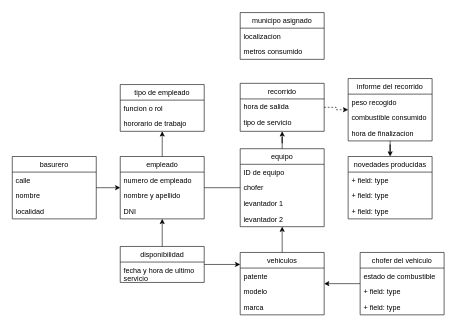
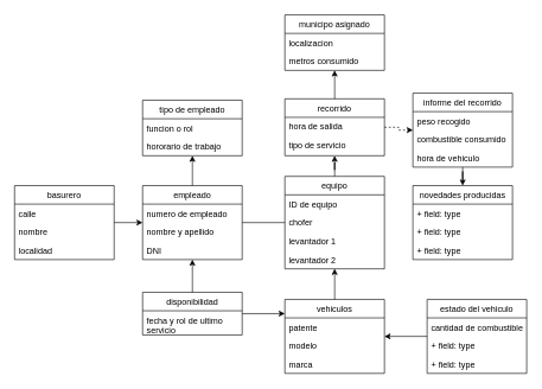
+ <mxCell id="22" style="edgeStyle=orthogonalEdgeStyle;rounded=0;orthogonalLoop=1;jettySize=auto;html=1;" edge="1" parent="1" source="23" target="36"><mxGeometry relative="1" as="geometry" /></mxCell>
- <mxCell id="43" value="hora de finalizacion" style="text;strokeColor=none;fillColor=none;align=left;verticalAlign=top;spacingLeft=4;spacingRight=4;overflow=hidden;rotatable=0;points=[[0,0.5],[1,0.5]];portConstraint=eastwest;" vertex="1" parent="40"><mxGeometry y="78" width="140" height="26" as="geometry" /></mxCell>
+ <mxCell id="43" value="hora de vehiculo" style="text;strokeColor=none;fillColor=none;align=left;verticalAlign=top;spacingLeft=4;spacingRight=4;overflow=hidden;rotatable=0;points=[[0,0.5],[1,0.5]];portConstraint=eastwest;" vertex="1" parent="40"><mxGeometry y="78" width="140" height="26" as="geometry" /></mxCell>
- <mxCell id="45" value="chofer del vehiculo" style="swimlane;fontStyle=0;childLayout=stackLayout;horizontal=1;startSize=26;fillColor=none;horizontalStack=0;resizeParent=1;resizeParentMax=0;resizeLast=0;collapsible=1;marginBottom=0;" vertex="1" parent="1"><mxGeometry x="600" y="420" width="140" height="104" as="geometry" /></mxCell>
+ <mxCell id="45" value="estado del vehiculo" style="swimlane;fontStyle=0;childLayout=stackLayout;horizontal=1;startSize=26;fillColor=none;horizontalStack=0;resizeParent=1;resizeParentMax=0;resizeLast=0;collapsible=1;marginBottom=0;" vertex="1" parent="1"><mxGeometry x="600" y="420" width="140" height="104" as="geometry" /></mxCell>
- <mxCell id="17" value="fecha y hora de ultimo&#10;servicio" style="text;strokeColor=none;fillColor=none;align=left;verticalAlign=top;spacingLeft=4;spacingRight=4;overflow=hidden;rotatable=0;points=[[0,0.5],[1,0.5]];portConstraint=eastwest;" vertex="1" parent="16"><mxGeometry y="26" width="140" height="34" as="geometry" /></mxCell>
+ <mxCell id="17" value="fecha y rol de ultimo&#10;servicio" style="text;strokeColor=none;fillColor=none;align=left;verticalAlign=top;spacingLeft=4;spacingRight=4;overflow=hidden;rotatable=0;points=[[0,0.5],[1,0.5]];portConstraint=eastwest;" vertex="1" parent="16"><mxGeometry y="26" width="140" height="34" as="geometry" /></mxCell>
- <mxCell id="46" value="estado de combustible" style="text;strokeColor=none;fillColor=none;align=left;verticalAlign=top;spacingLeft=4;spacingRight=4;overflow=hidden;rotatable=0;points=[[0,0.5],[1,0.5]];portConstraint=eastwest;" vertex="1" parent="45"><mxGeometry y="26" width="140" height="26" as="geometry" /></mxCell>
+ <mxCell id="46" value="cantidad de combustible" style="text;strokeColor=none;fillColor=none;align=left;verticalAlign=top;spacingLeft=4;spacingRight=4;overflow=hidden;rotatable=0;points=[[0,0.5],[1,0.5]];portConstraint=eastwest;" vertex="1" parent="45"><mxGeometry y="26" width="140" height="26" as="geometry" /></mxCell>
